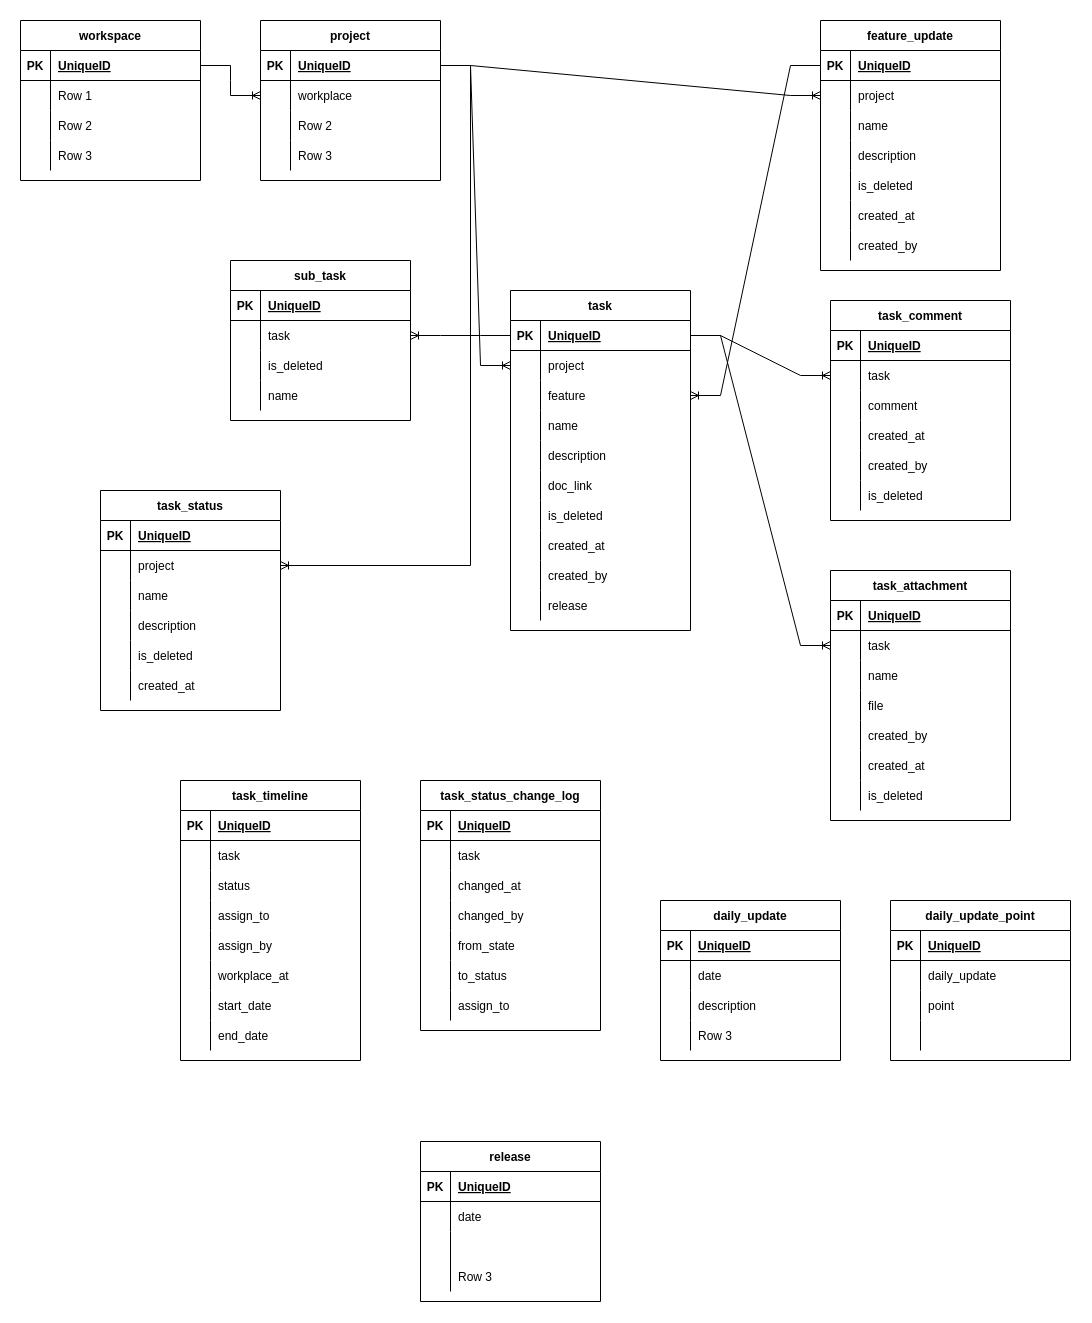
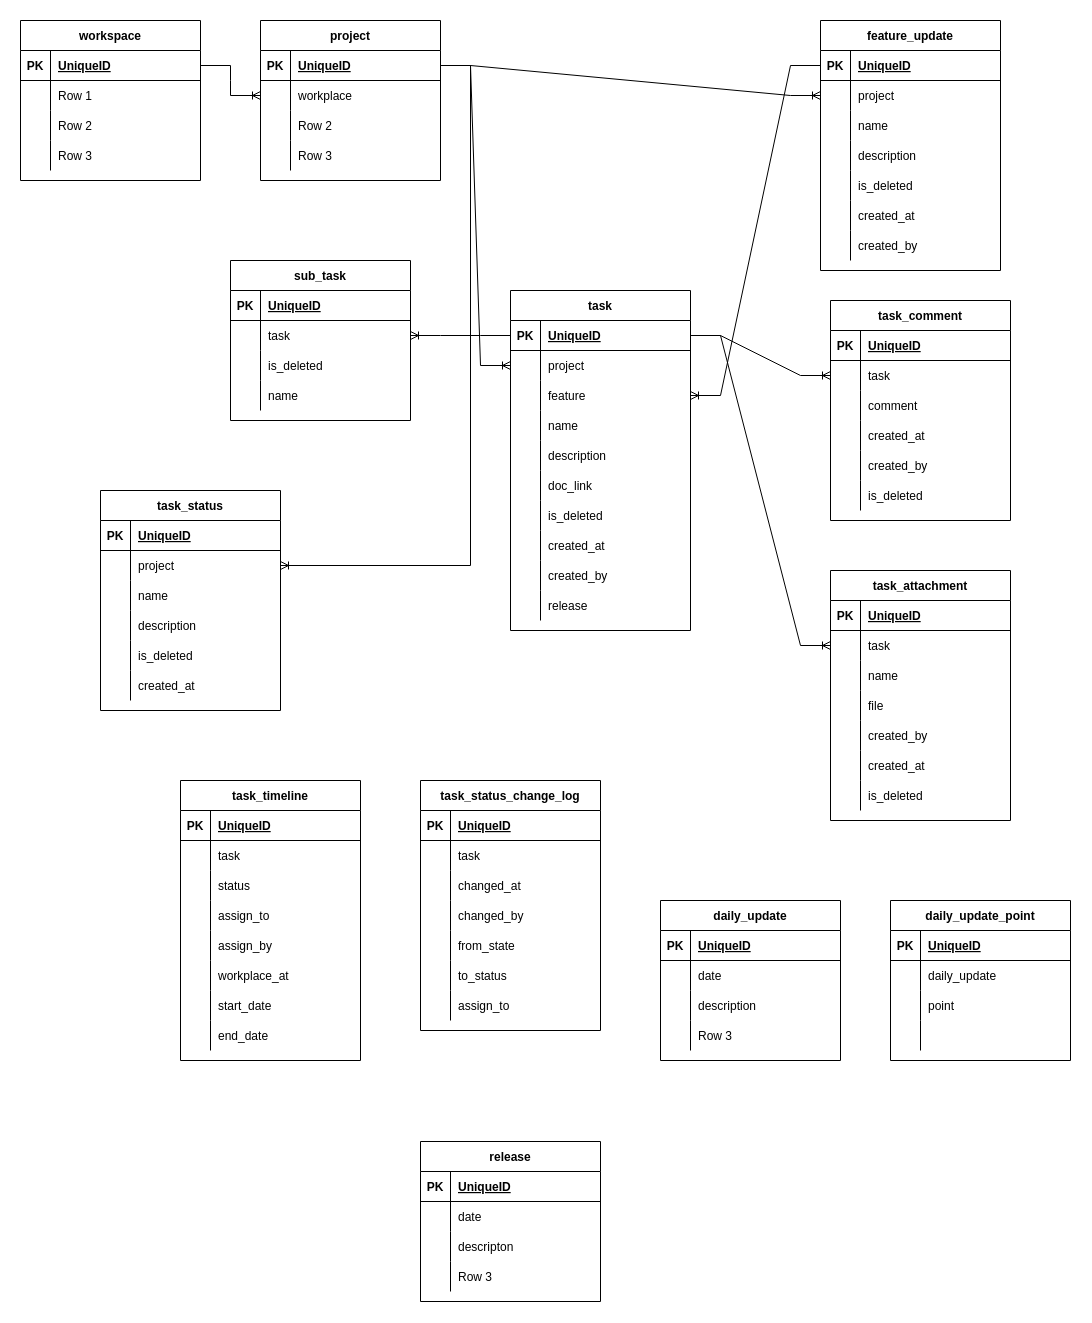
+ <mxCell id="244" value="descripton" style="shape=partialRectangle;connectable=0;fillColor=none;top=0;left=0;bottom=0;right=0;align=left;spacingLeft=6;overflow=hidden;" vertex="1" parent="242"><mxGeometry x="30" width="150" height="30" as="geometry"><mxRectangle width="150" height="30" as="alternateBounds" /></mxGeometry></mxCell>
